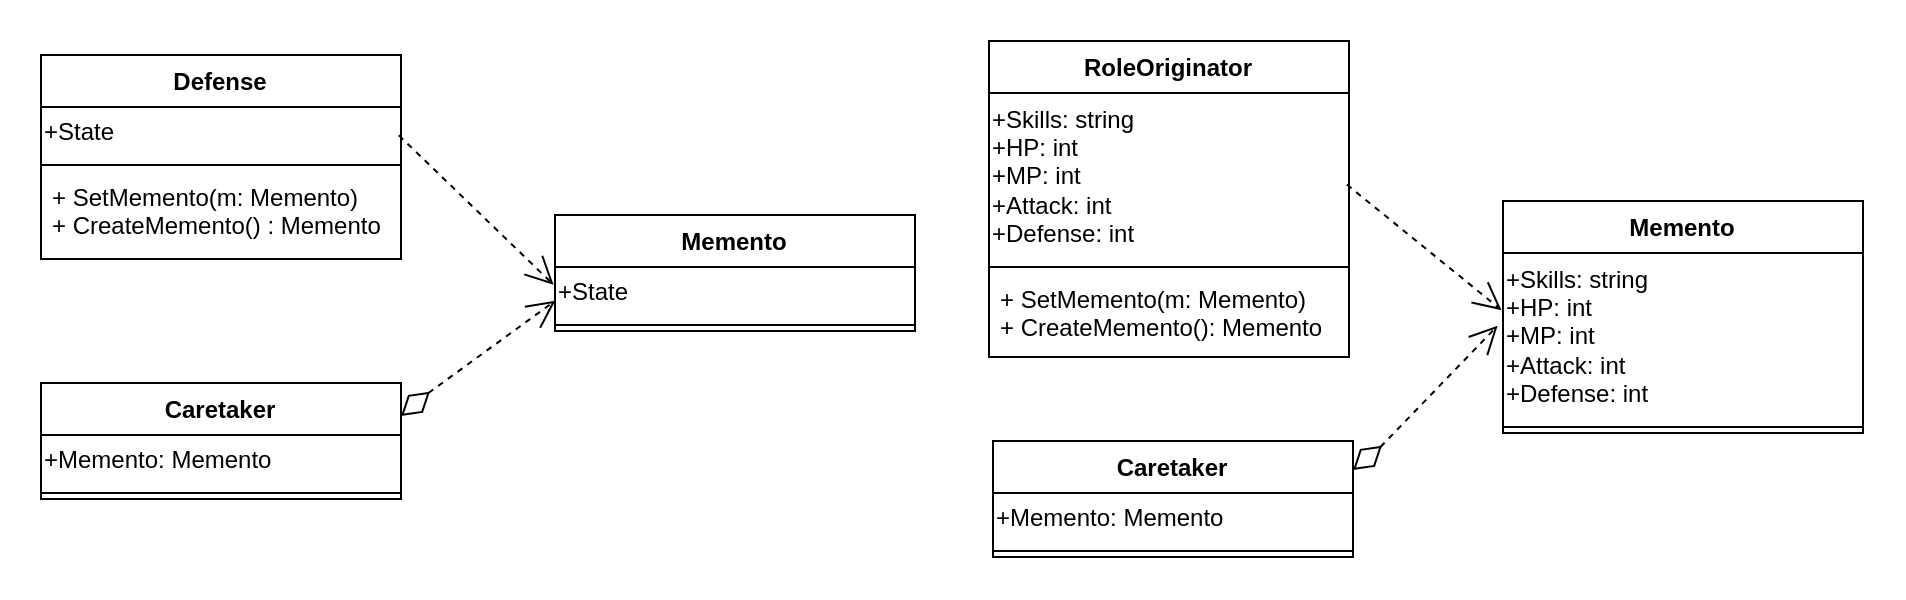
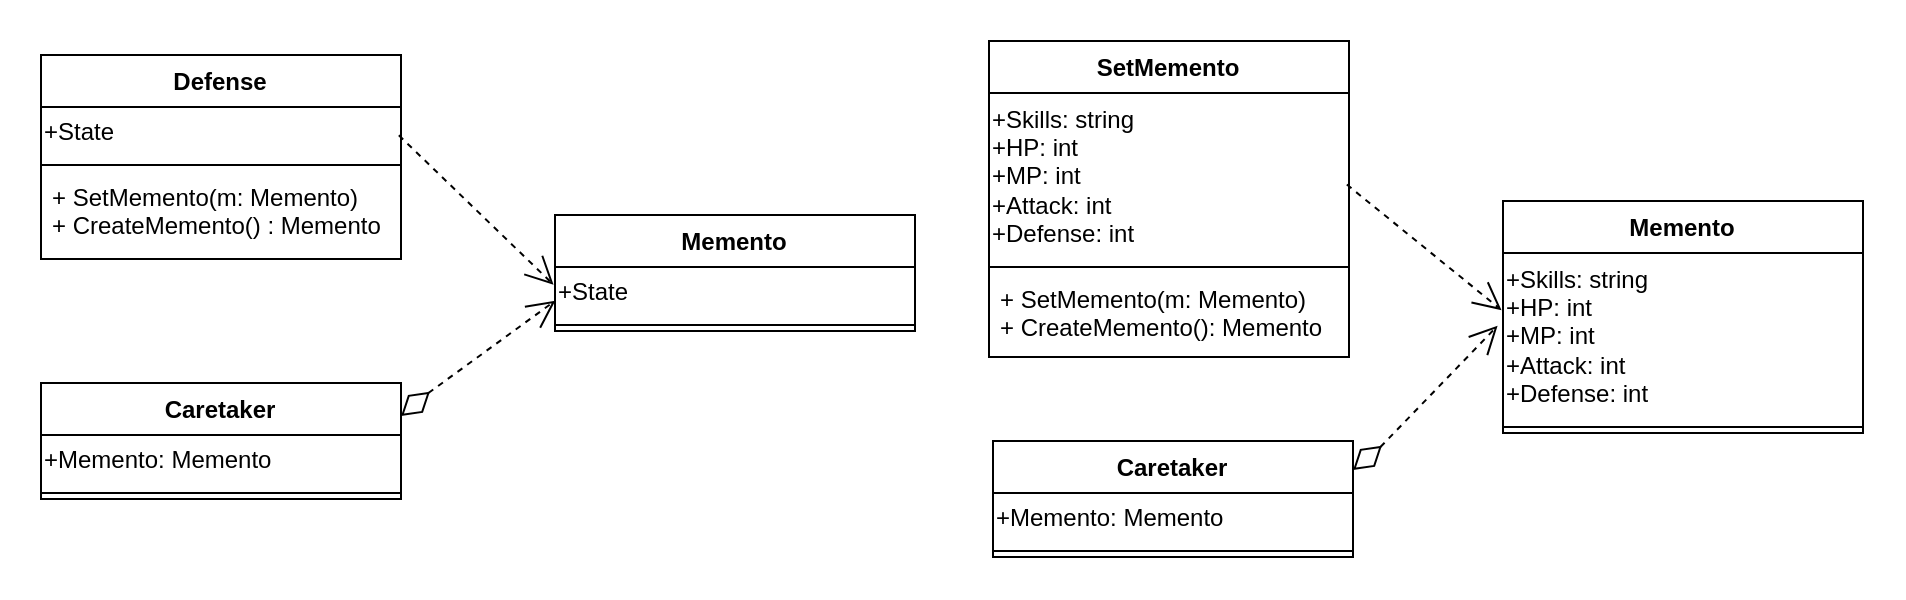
- <mxCell id="13" value="RoleOriginator" style="swimlane;fontStyle=1;align=center;verticalAlign=top;childLayout=stackLayout;horizontal=1;startSize=26;horizontalStack=0;resizeParent=1;resizeParentMax=0;resizeLast=0;collapsible=1;marginBottom=0;" vertex="1" parent="1"><mxGeometry x="494" y="20" width="180" height="158" as="geometry" /></mxCell>
+ <mxCell id="13" value="SetMemento" style="swimlane;fontStyle=1;align=center;verticalAlign=top;childLayout=stackLayout;horizontal=1;startSize=26;horizontalStack=0;resizeParent=1;resizeParentMax=0;resizeLast=0;collapsible=1;marginBottom=0;" vertex="1" parent="1"><mxGeometry x="494" y="20" width="180" height="158" as="geometry" /></mxCell>
